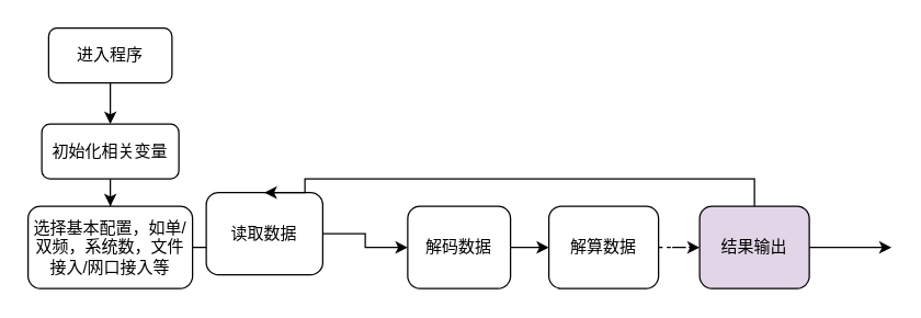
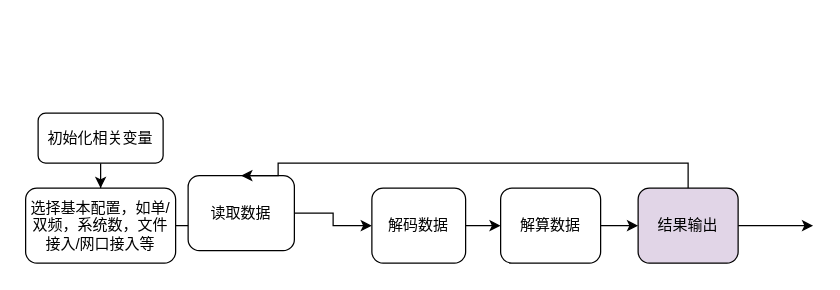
- <mxCell id="3" value="进入程序" style="rounded=1;whiteSpace=wrap;html=1;" vertex="1" parent="1"><mxGeometry x="35" y="20" width="90" height="40" as="geometry" /></mxCell>
- <mxCell id="2" value="" style="edgeStyle=orthogonalEdgeStyle;rounded=0;orthogonalLoop=1;jettySize=auto;html=1;" edge="1" parent="1" source="3" target="5"><mxGeometry relative="1" as="geometry" /></mxCell>
- <mxCell id="12" value="" style="edgeStyle=orthogonalEdgeStyle;rounded=0;orthogonalLoop=1;jettySize=auto;html=1;dashed=1;" edge="1" parent="1" source="13" target="16"><mxGeometry relative="1" as="geometry" /></mxCell>
+ <mxCell id="12" value="" style="edgeStyle=orthogonalEdgeStyle;rounded=0;orthogonalLoop=1;jettySize=auto;html=1;" edge="1" parent="1" source="13" target="16"><mxGeometry relative="1" as="geometry" /></mxCell>
